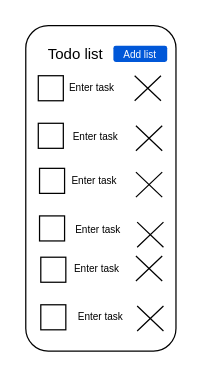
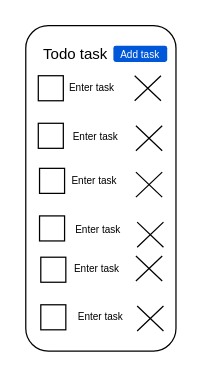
- <mxCell id="9" value="Todo list" style="text;html=1;align=center;verticalAlign=middle;whiteSpace=wrap;rounded=0;" vertex="1" parent="1"><mxGeometry x="30" y="27.5" width="60" height="30" as="geometry" /></mxCell>
+ <mxCell id="9" value="Todo task" style="text;html=1;align=center;verticalAlign=middle;whiteSpace=wrap;rounded=0;" vertex="1" parent="1"><mxGeometry x="30" y="27.5" width="60" height="30" as="geometry" /></mxCell>
- <mxCell id="22" value="Add list" style="rounded=1;fillColor=#0057D8;strokeColor=none;html=1;whiteSpace=wrap;fontColor=#ffffff;align=center;verticalAlign=middle;fontStyle=0;fontSize=8;sketch=0;" vertex="1" parent="1"><mxGeometry x="90" y="36" width="43" height="13" as="geometry" /></mxCell>
+ <mxCell id="22" value="Add task" style="rounded=1;fillColor=#0057D8;strokeColor=none;html=1;whiteSpace=wrap;fontColor=#ffffff;align=center;verticalAlign=middle;fontStyle=0;fontSize=8;sketch=0;" vertex="1" parent="1"><mxGeometry x="90" y="36" width="43" height="13" as="geometry" /></mxCell>
